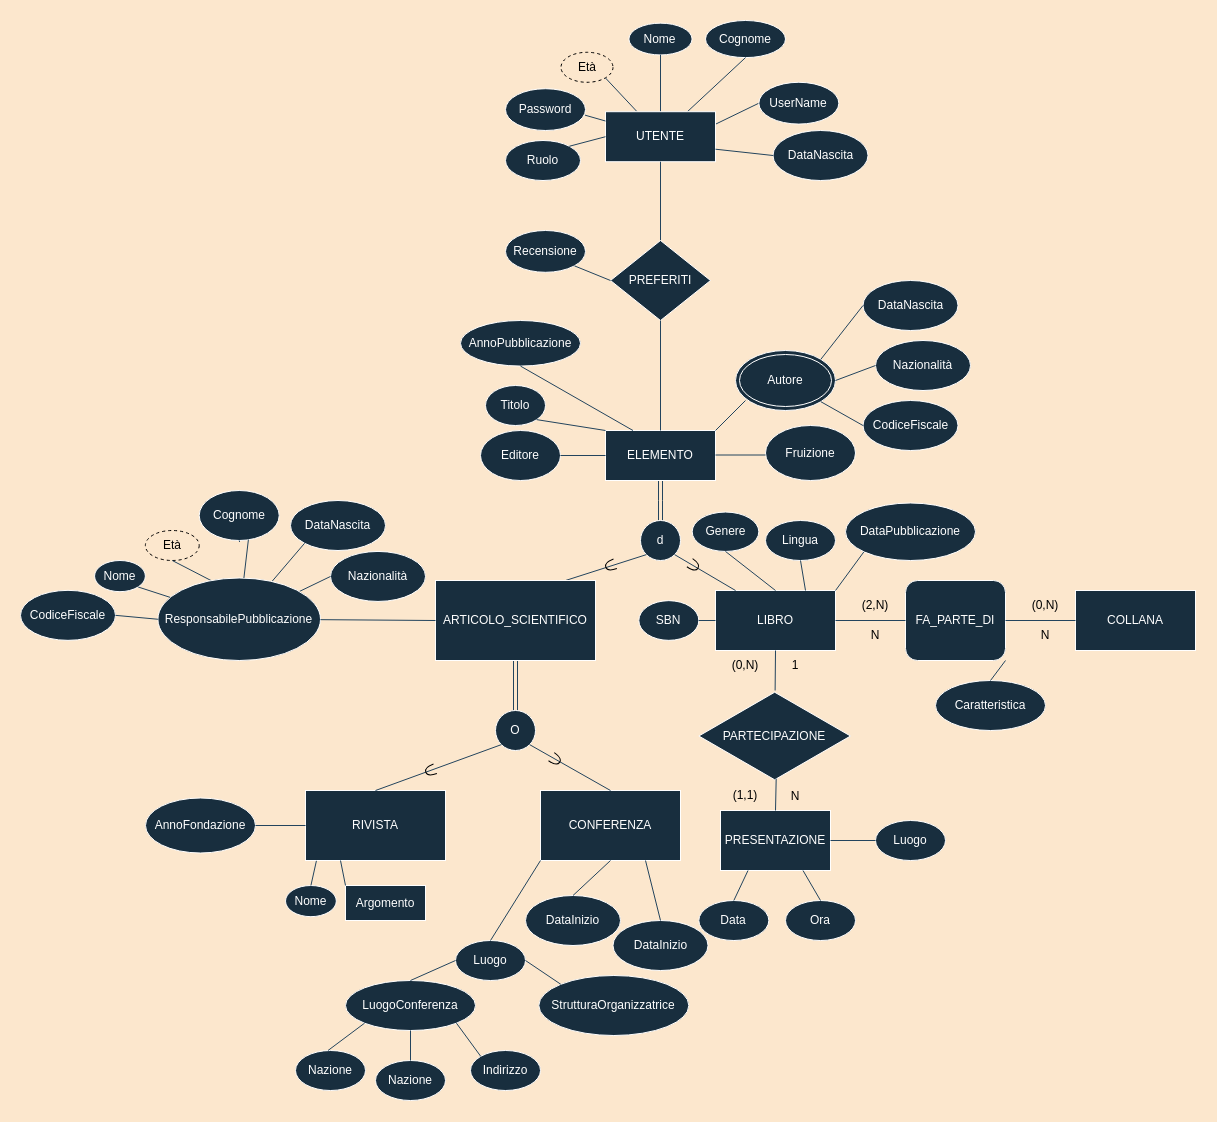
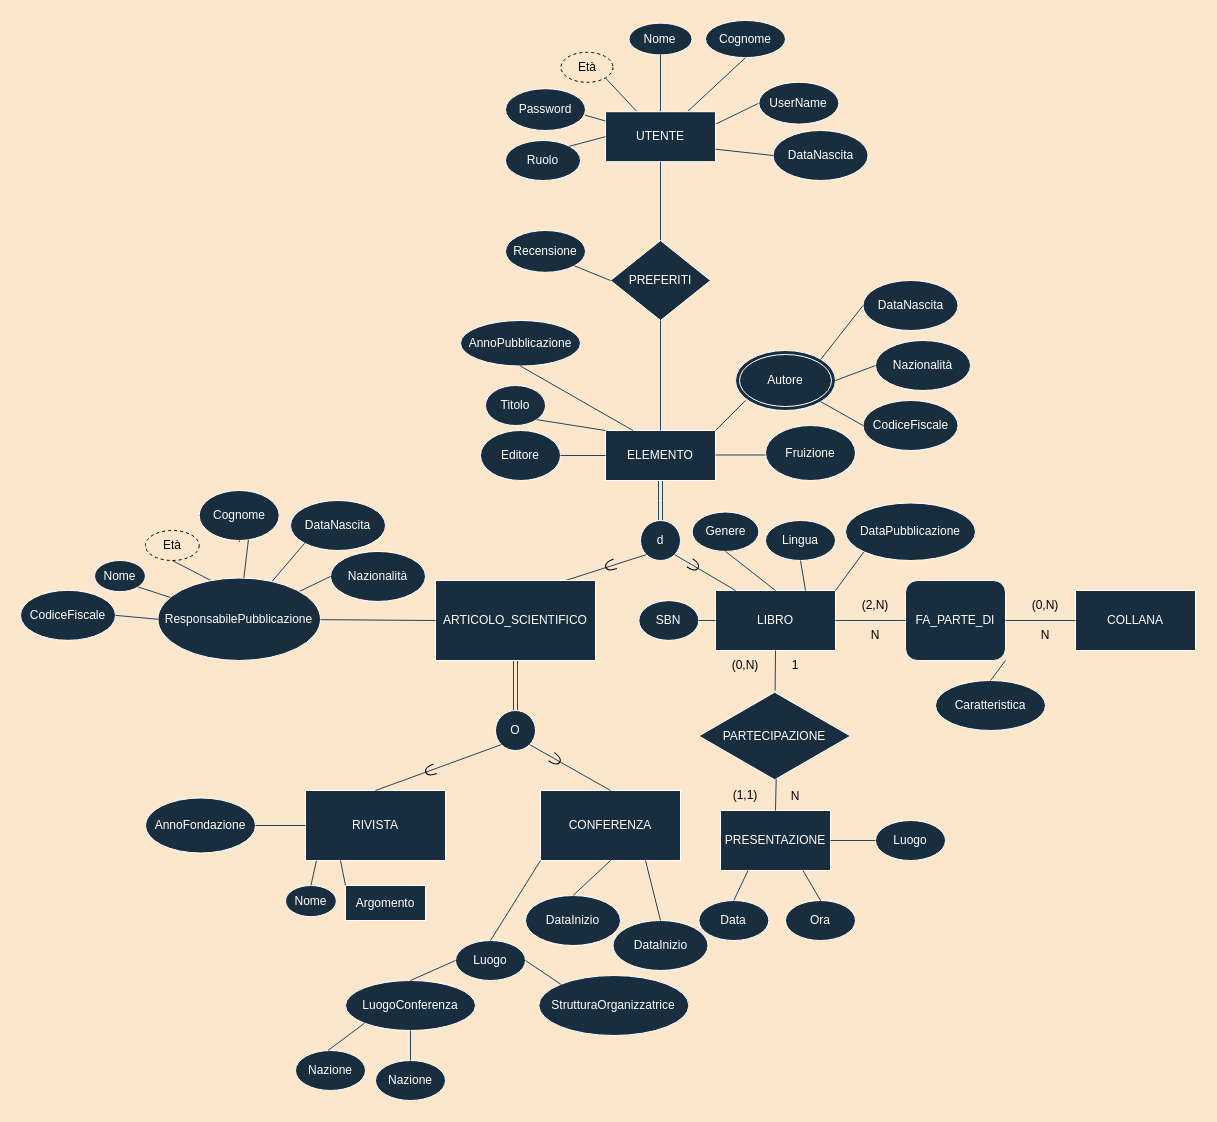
- <mxCell id="105" value="" style="endArrow=none;html=1;rounded=0;strokeColor=#23445D;fontColor=#000000;exitX=0;exitY=0;exitDx=0;exitDy=0;entryX=1;entryY=1;entryDx=0;entryDy=0;" edge="1" parent="1" source="104" target="96"><mxGeometry width="50" height="50" relative="1" as="geometry"><mxPoint x="480" y="1040" as="sourcePoint" /><mxPoint x="530" y="990" as="targetPoint" /></mxGeometry></mxCell>
- <mxCell id="104" value="Indirizzo" style="ellipse;whiteSpace=wrap;html=1;fillColor=#182E3E;strokeColor=#FFFFFF;fontColor=#FFFFFF;" vertex="1" parent="1"><mxGeometry x="470" y="1050" width="70" height="40" as="geometry" /></mxCell>
